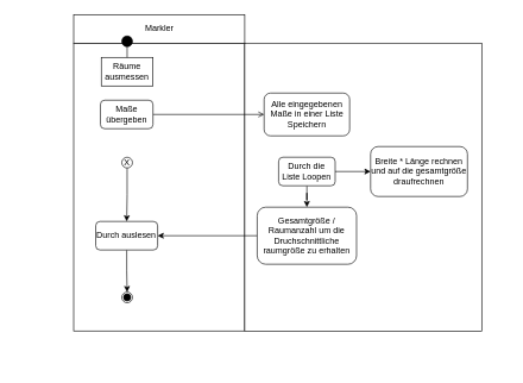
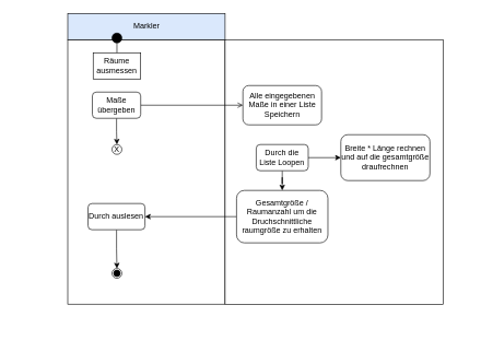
- <mxCell id="4" value="Markler" style="rounded=0;whiteSpace=wrap;html=1;" vertex="1" parent="1"><mxGeometry x="102.5" width="240" height="40" as="geometry" y="20" /></mxCell>
+ <mxCell id="4" value="Markler" style="rounded=0;whiteSpace=wrap;html=1;fillColor=#dae8fc;" vertex="1" parent="1"><mxGeometry x="102.5" width="240" height="40" as="geometry" y="20" /></mxCell>
+ <mxCell id="10" style="edgeStyle=orthogonalEdgeStyle;rounded=0;orthogonalLoop=1;jettySize=auto;html=1;entryX=0.5;entryY=0;entryDx=0;entryDy=0;" edge="1" parent="1" source="11" target="20"><mxGeometry relative="1" as="geometry" /></mxCell>
- <mxCell id="19" value="" style="edgeStyle=orthogonalEdgeStyle;rounded=0;orthogonalLoop=1;jettySize=auto;html=1;" edge="1" parent="1" source="20" target="22"><mxGeometry relative="1" as="geometry" /></mxCell>
